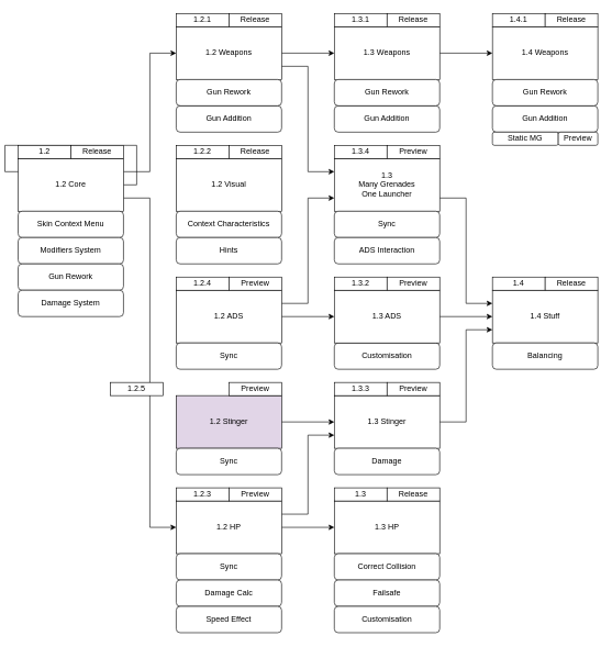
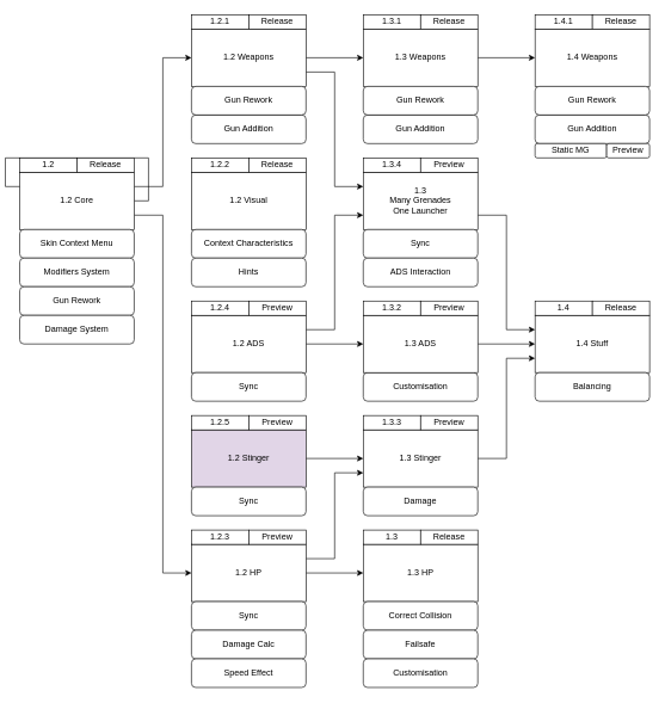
- <mxCell id="48" value="1.2.5" style="rounded=0;whiteSpace=wrap;html=1;" parent="1" vertex="1"><mxGeometry x="160" y="580" width="80" height="20" as="geometry" /></mxCell>
+ <mxCell id="48" value="1.2.5" style="rounded=0;whiteSpace=wrap;html=1;" parent="1" vertex="1"><mxGeometry x="260" y="580" width="80" height="20" as="geometry" /></mxCell>
